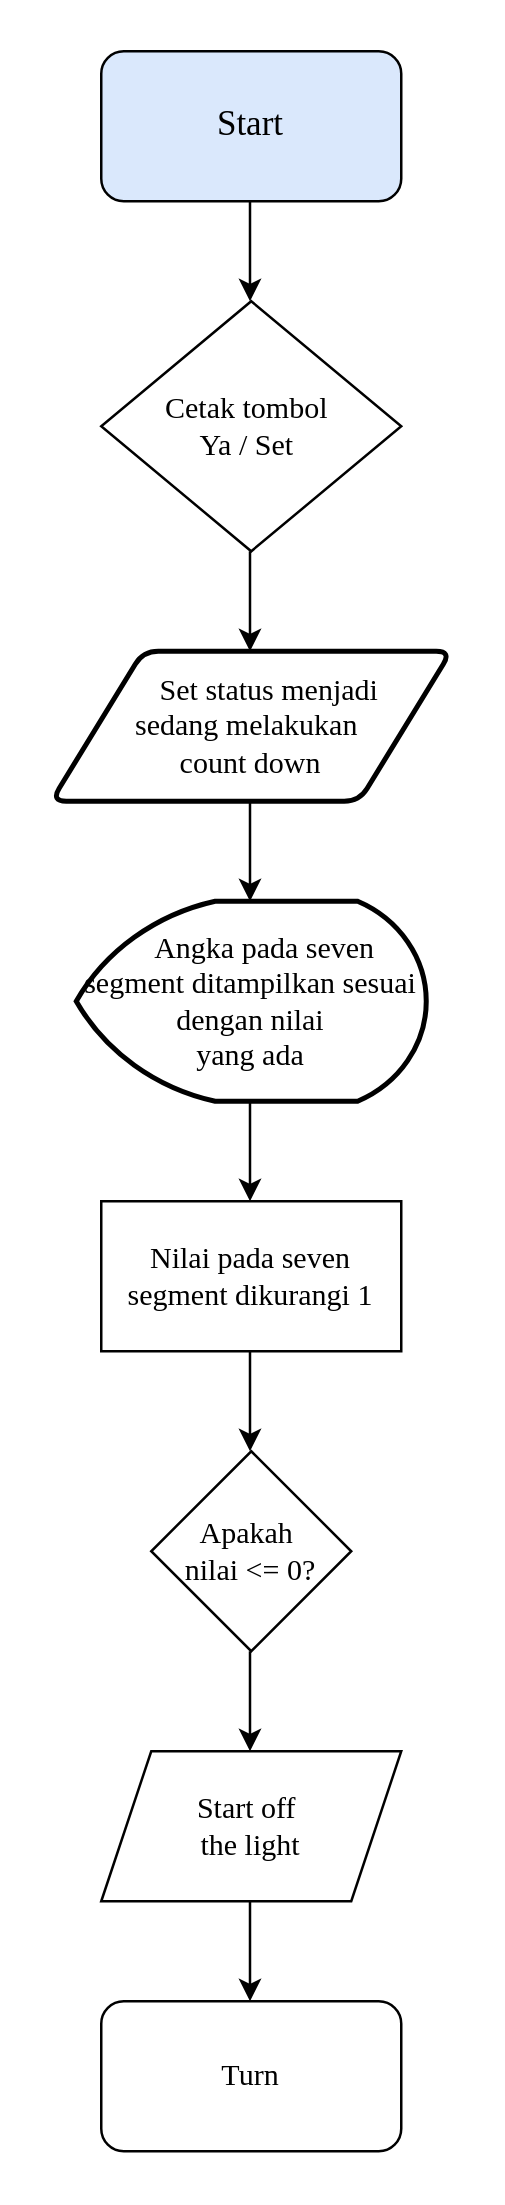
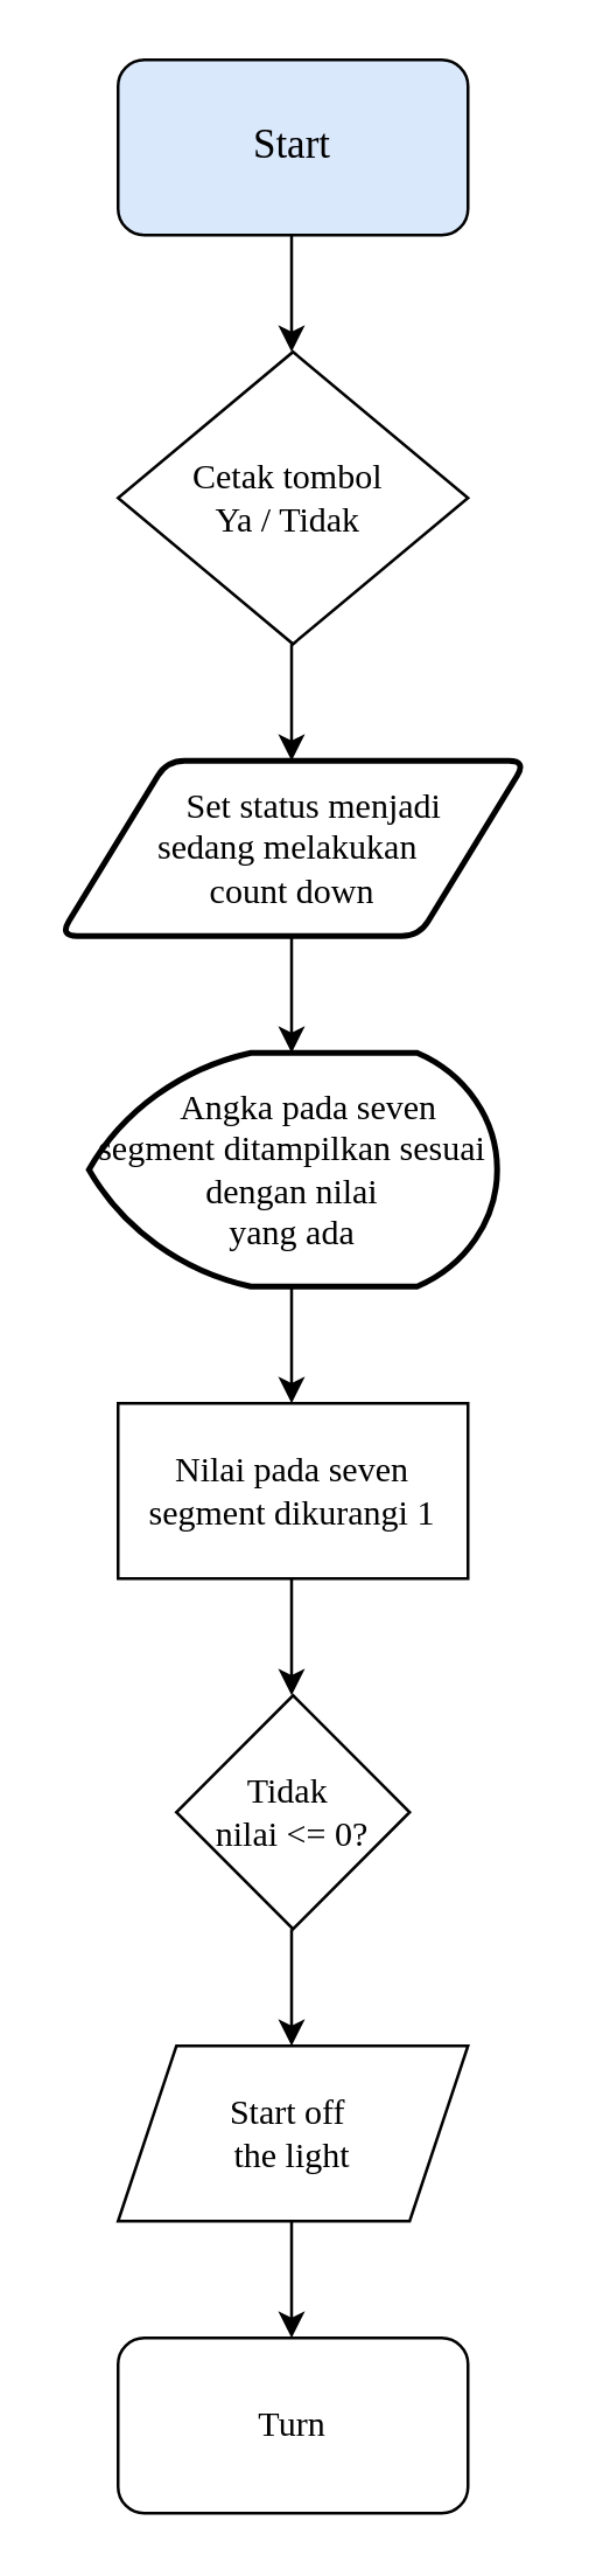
- <mxCell id="4" value="&lt;font face=&quot;Comic Sans MS&quot;&gt;Cetak tombol&amp;nbsp;&lt;/font&gt;&lt;div&gt;&lt;font face=&quot;Comic Sans MS&quot;&gt;Ya / Set&amp;nbsp;&lt;/font&gt;&lt;/div&gt;" style="rhombus;whiteSpace=wrap;html=1;" vertex="1" parent="1"><mxGeometry x="40" y="120" width="120" height="100" as="geometry" /></mxCell>
+ <mxCell id="4" value="&lt;font face=&quot;Comic Sans MS&quot;&gt;Cetak tombol&amp;nbsp;&lt;/font&gt;&lt;div&gt;&lt;font face=&quot;Comic Sans MS&quot;&gt;Ya / Tidak&amp;nbsp;&lt;/font&gt;&lt;/div&gt;" style="rhombus;whiteSpace=wrap;html=1;" vertex="1" parent="1"><mxGeometry x="40" y="120" width="120" height="100" as="geometry" /></mxCell>
- <mxCell id="12" value="&lt;font face=&quot;Comic Sans MS&quot;&gt;Apakah&amp;nbsp;&lt;/font&gt;&lt;div&gt;&lt;font face=&quot;Comic Sans MS&quot;&gt;nilai &amp;lt;= 0?&lt;/font&gt;&lt;/div&gt;" style="rhombus;whiteSpace=wrap;html=1;" vertex="1" parent="1"><mxGeometry x="60" y="580" width="80" height="80" as="geometry" /></mxCell>
+ <mxCell id="12" value="&lt;font face=&quot;Comic Sans MS&quot;&gt;Tidak&amp;nbsp;&lt;/font&gt;&lt;div&gt;&lt;font face=&quot;Comic Sans MS&quot;&gt;nilai &amp;lt;= 0?&lt;/font&gt;&lt;/div&gt;" style="rhombus;whiteSpace=wrap;html=1;" vertex="1" parent="1"><mxGeometry x="60" y="580" width="80" height="80" as="geometry" /></mxCell>
